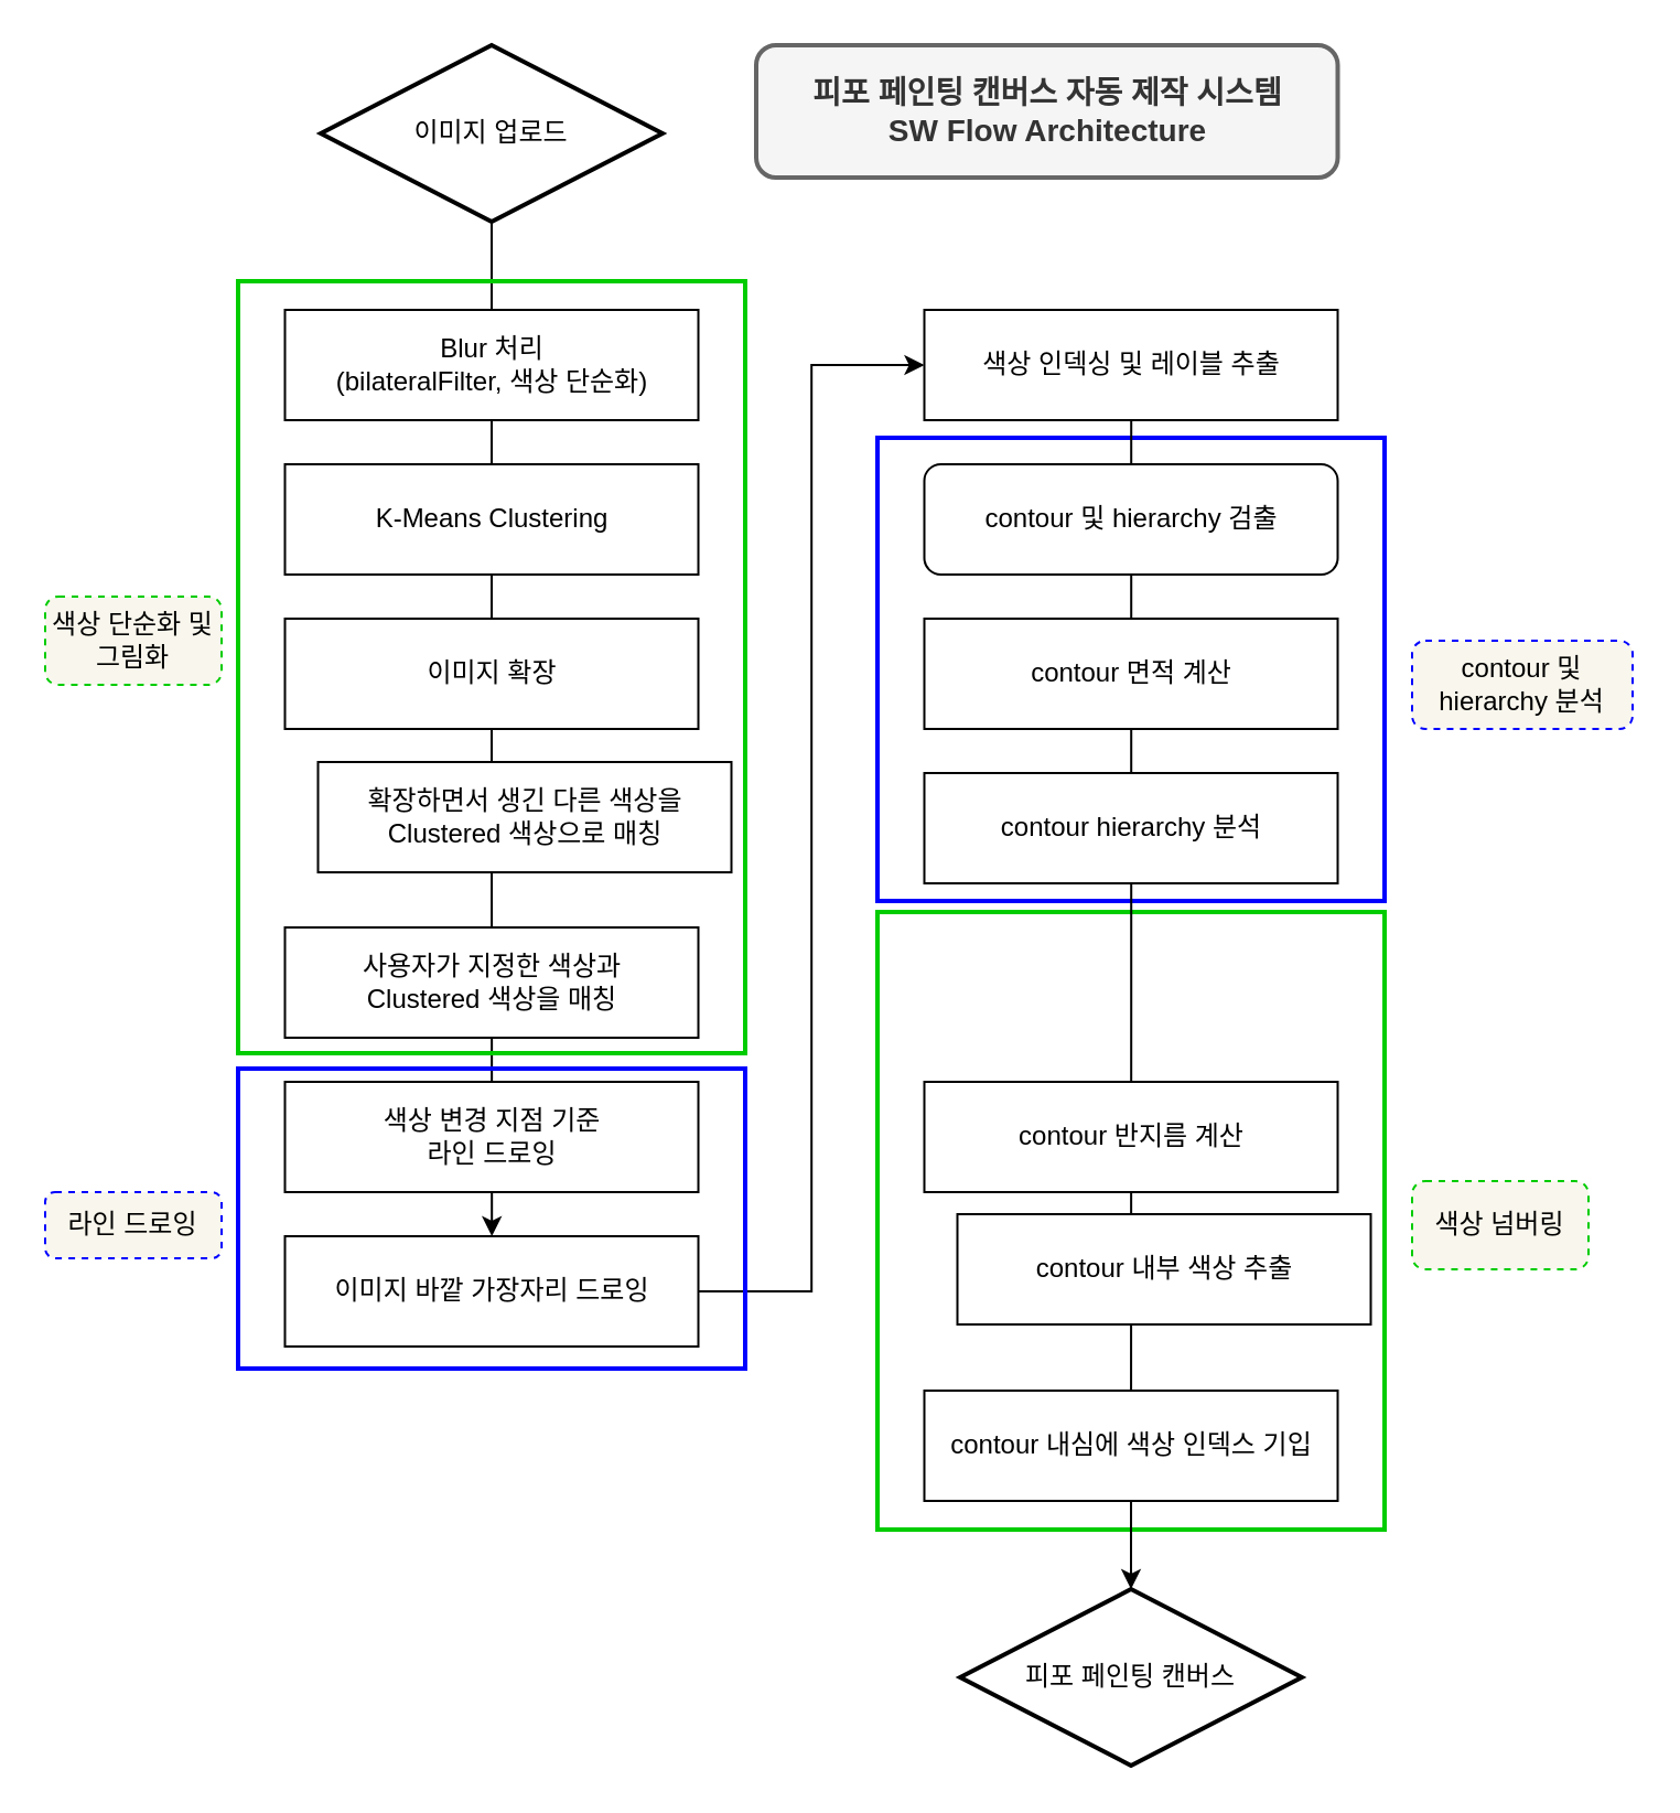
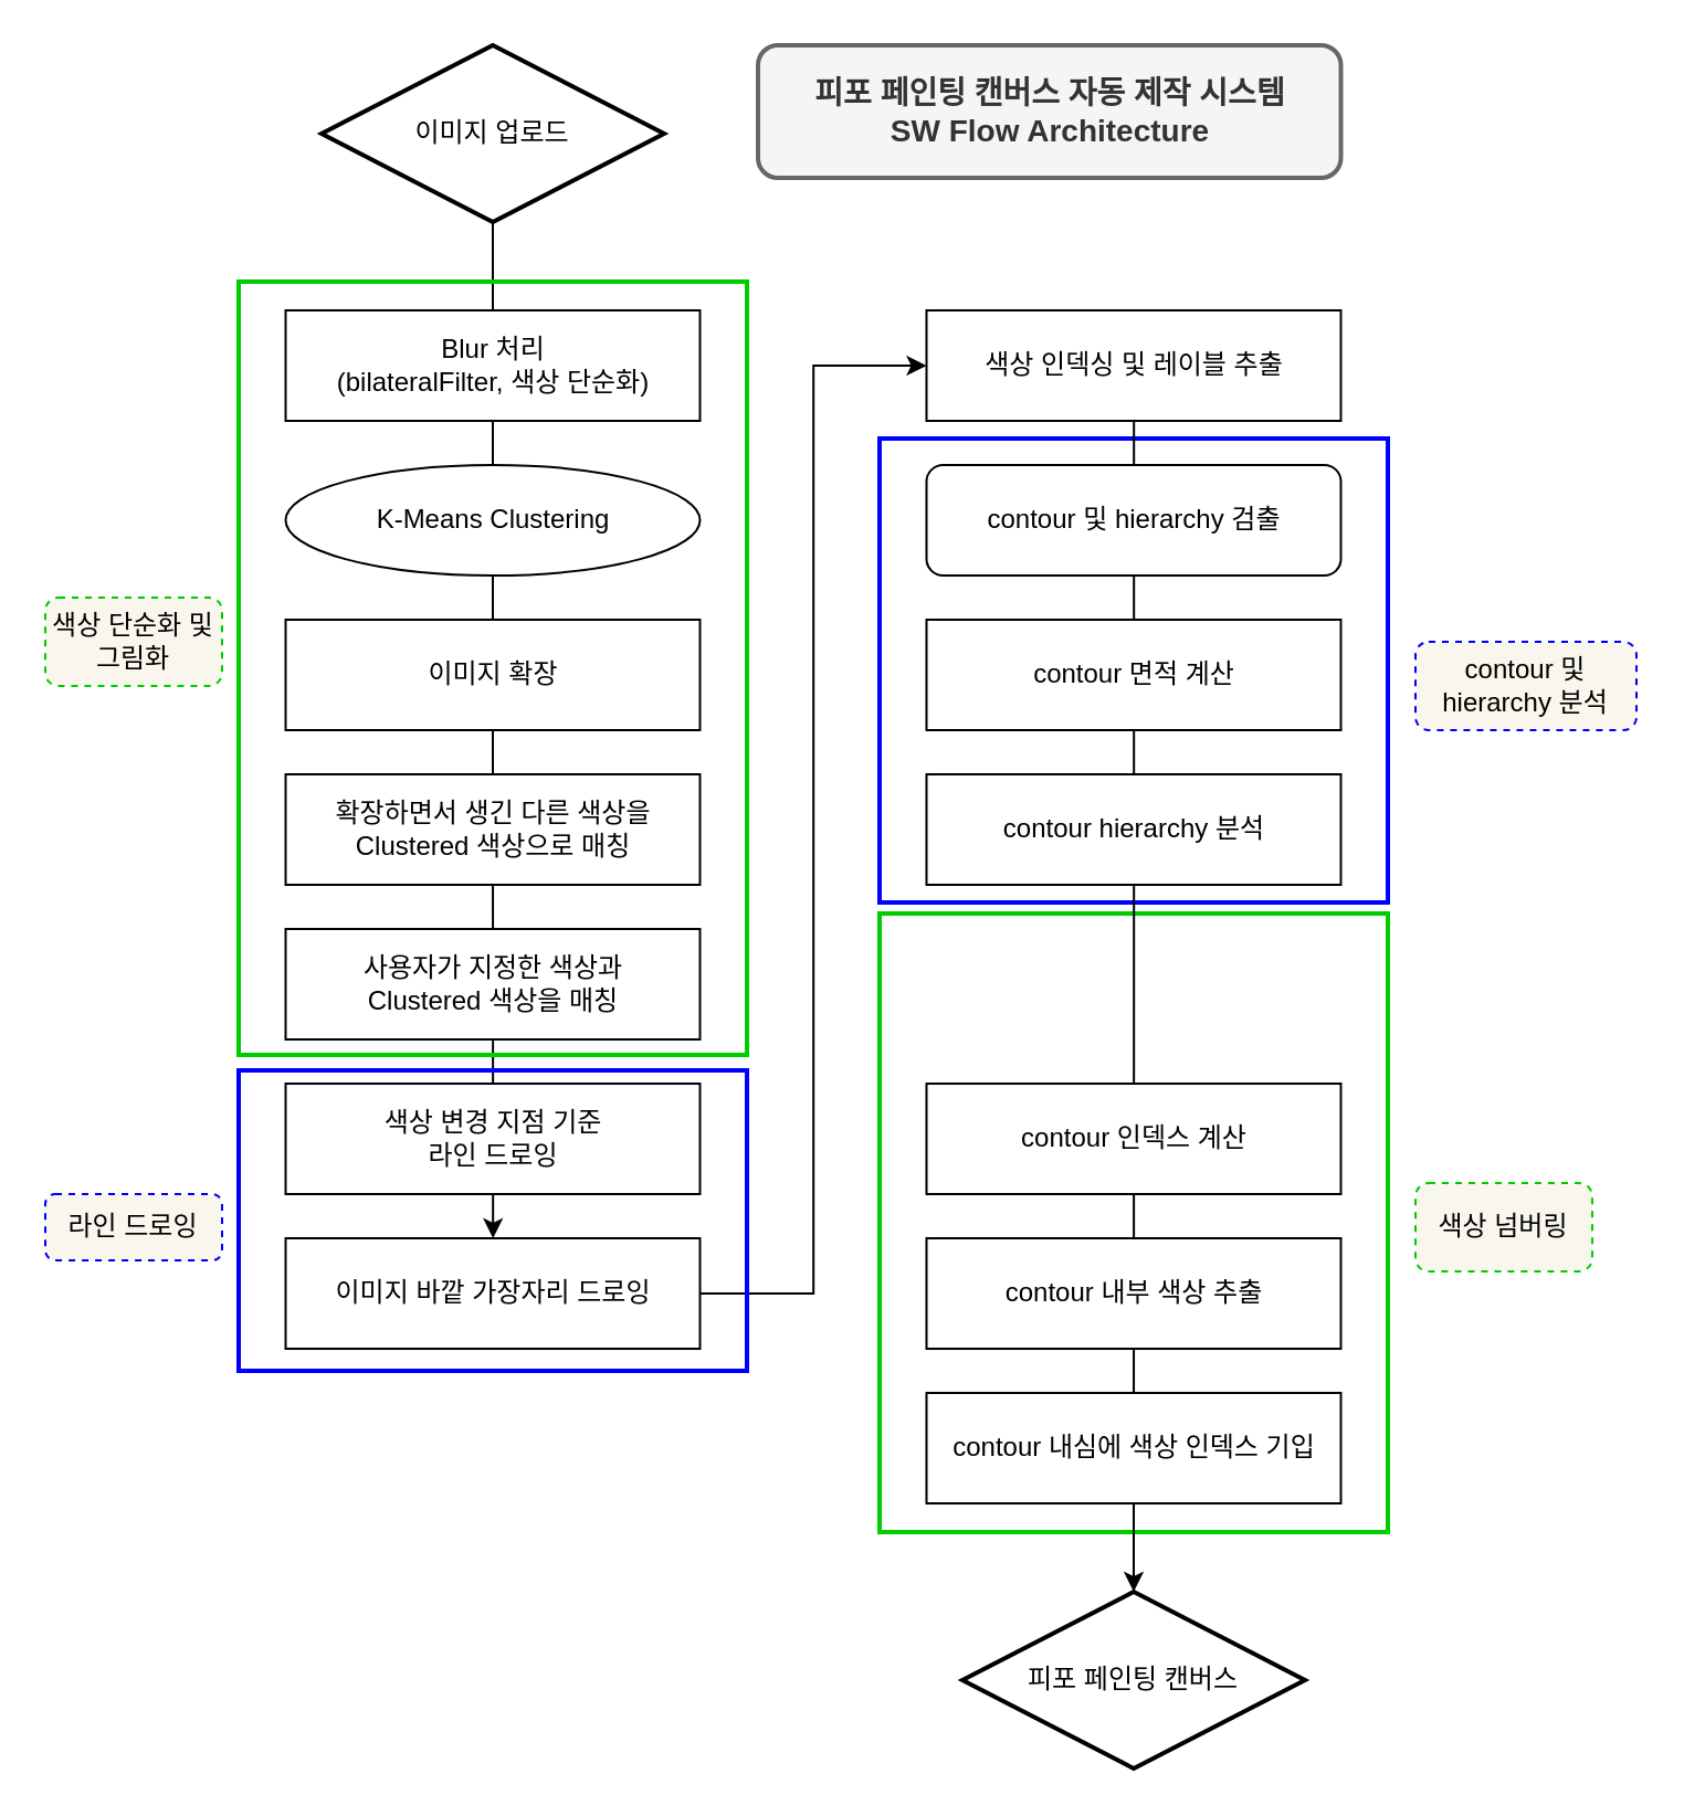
- <mxCell id="6" value="K-Means Clustering" style="rounded=0;whiteSpace=wrap;html=1;" parent="1" vertex="1"><mxGeometry x="128.75" y="210" width="187.5" height="50" as="geometry" /></mxCell>
+ <mxCell id="6" value="K-Means Clustering" style="ellipse;whiteSpace=wrap;html=1;" parent="1" vertex="1"><mxGeometry x="128.75" y="210" width="187.5" height="50" as="geometry" /></mxCell>
- <mxCell id="8" value="확장하면서 생긴 다른 색상을 Clustered 색상으로 매칭" style="rounded=0;whiteSpace=wrap;html=1;" parent="1" vertex="1"><mxGeometry x="143.75" y="345" width="187.5" height="50" as="geometry" /></mxCell>
+ <mxCell id="8" value="확장하면서 생긴 다른 색상을 Clustered 색상으로 매칭" style="rounded=0;whiteSpace=wrap;html=1;" parent="1" vertex="1"><mxGeometry x="128.75" y="350" width="187.5" height="50" as="geometry" /></mxCell>
- <mxCell id="18" value="contour 반지름 계산" style="rounded=0;whiteSpace=wrap;html=1;" parent="1" vertex="1"><mxGeometry x="418.75" y="490" width="187.5" height="50" as="geometry" /></mxCell>
+ <mxCell id="18" value="contour 인덱스 계산" style="rounded=0;whiteSpace=wrap;html=1;" parent="1" vertex="1"><mxGeometry x="418.75" y="490" width="187.5" height="50" as="geometry" /></mxCell>
- <mxCell id="19" value="contour 내부 색상 추출" style="rounded=0;whiteSpace=wrap;html=1;" parent="1" vertex="1"><mxGeometry x="433.75" y="550" width="187.5" height="50" as="geometry" /></mxCell>
+ <mxCell id="19" value="contour 내부 색상 추출" style="rounded=0;whiteSpace=wrap;html=1;" parent="1" vertex="1"><mxGeometry x="418.75" y="560" width="187.5" height="50" as="geometry" /></mxCell>
